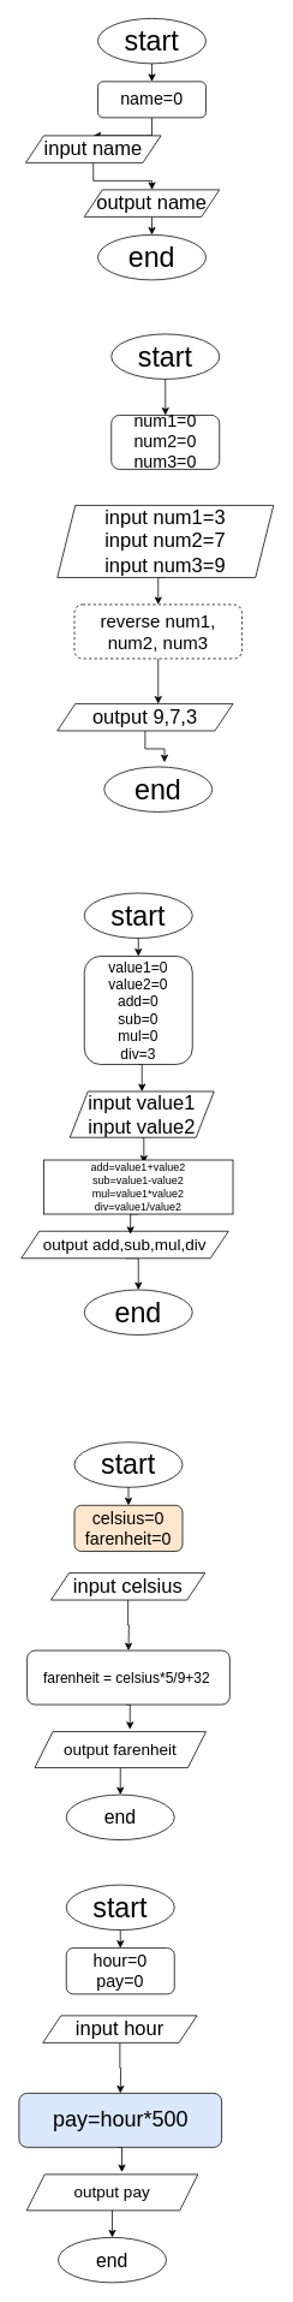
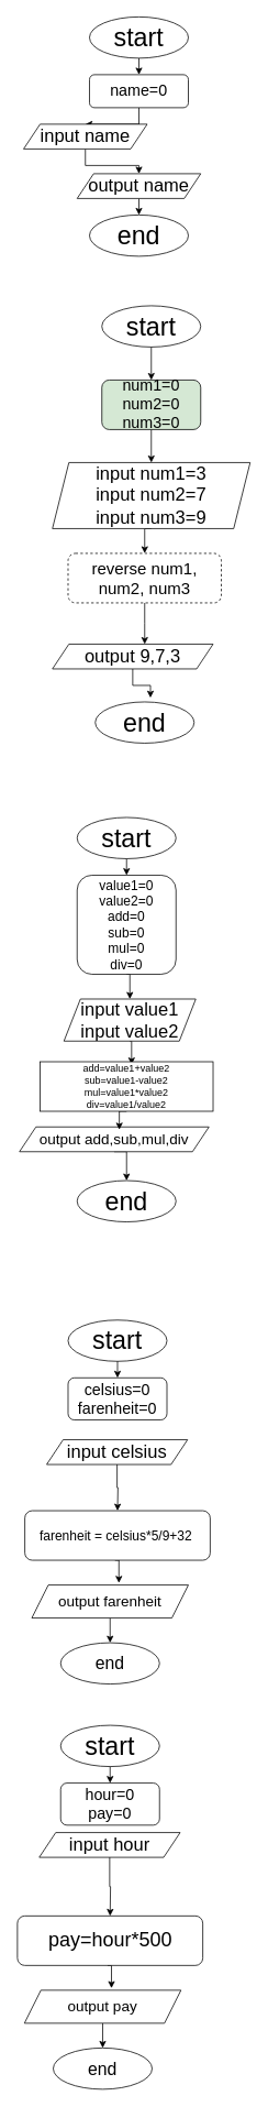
- <mxCell id="12" value="&lt;font style=&quot;font-size: 19px&quot;&gt;num1=0&lt;br&gt;num2=0&lt;br&gt;num3=0&lt;br&gt;&lt;/font&gt;" style="rounded=1;whiteSpace=wrap;html=1;fontSize=12;glass=0;strokeWidth=1;shadow=0;" vertex="1" parent="1"><mxGeometry x="123" y="460" width="120" height="60" as="geometry" /></mxCell>
+ <mxCell id="12" value="&lt;font style=&quot;font-size: 19px&quot;&gt;num1=0&lt;br&gt;num2=0&lt;br&gt;num3=0&lt;br&gt;&lt;/font&gt;" style="rounded=1;whiteSpace=wrap;html=1;fontSize=12;glass=0;strokeWidth=1;shadow=0;fillColor=#d5e8d4;" vertex="1" parent="1"><mxGeometry x="123" y="460" width="120" height="60" as="geometry" /></mxCell>
+ <mxCell id="11" style="edgeStyle=orthogonalEdgeStyle;rounded=0;orthogonalLoop=1;jettySize=auto;html=1;exitX=0.5;exitY=1;exitDx=0;exitDy=0;entryX=0.5;entryY=0;entryDx=0;entryDy=0;" edge="1" parent="1" source="12" target="15"><mxGeometry relative="1" as="geometry" /></mxCell>
- <mxCell id="23" value="&lt;font style=&quot;font-size: 16px&quot;&gt;value1=0&lt;br&gt;value2=0&lt;br&gt;add=0&lt;br&gt;sub=0&lt;br&gt;mul=0&lt;br&gt;div=3&lt;br&gt;&lt;/font&gt;" style="rounded=1;whiteSpace=wrap;html=1;fontSize=12;glass=0;strokeWidth=1;shadow=0;" vertex="1" parent="1"><mxGeometry x="93" y="1060" width="120" height="120" as="geometry" /></mxCell>
+ <mxCell id="23" value="&lt;font style=&quot;font-size: 16px&quot;&gt;value1=0&lt;br&gt;value2=0&lt;br&gt;add=0&lt;br&gt;sub=0&lt;br&gt;mul=0&lt;br&gt;div=0&lt;br&gt;&lt;/font&gt;" style="rounded=1;whiteSpace=wrap;html=1;fontSize=12;glass=0;strokeWidth=1;shadow=0;" vertex="1" parent="1"><mxGeometry x="93" y="1060" width="120" height="120" as="geometry" /></mxCell>
- <mxCell id="33" value="&lt;font style=&quot;font-size: 19px&quot;&gt;celsius=0&lt;br&gt;farenheit=0&lt;br&gt;&lt;/font&gt;" style="rounded=1;whiteSpace=wrap;html=1;fontSize=12;glass=0;strokeWidth=1;shadow=0;fillColor=#ffe6cc;" vertex="1" parent="1"><mxGeometry x="82" y="1669" width="120" height="51" as="geometry" /></mxCell>
+ <mxCell id="33" value="&lt;font style=&quot;font-size: 19px&quot;&gt;celsius=0&lt;br&gt;farenheit=0&lt;br&gt;&lt;/font&gt;" style="rounded=1;whiteSpace=wrap;html=1;fontSize=12;glass=0;strokeWidth=1;shadow=0;" vertex="1" parent="1"><mxGeometry x="82" y="1669" width="120" height="51" as="geometry" /></mxCell>
- <mxCell id="46" value="&lt;font style=&quot;font-size: 22px&quot;&gt;input hour&lt;/font&gt;" style="shape=parallelogram;perimeter=parallelogramPerimeter;whiteSpace=wrap;html=1;fixedSize=1;" vertex="1" parent="1"><mxGeometry x="47" y="2235" width="171" height="30" as="geometry" /></mxCell>
+ <mxCell id="46" value="&lt;font style=&quot;font-size: 22px&quot;&gt;input hour&lt;/font&gt;" style="shape=parallelogram;perimeter=parallelogramPerimeter;whiteSpace=wrap;html=1;fixedSize=1;" vertex="1" parent="1"><mxGeometry x="47" y="2220" width="171" height="30" as="geometry" /></mxCell>
- <mxCell id="49" value="&lt;font style=&quot;font-size: 24px&quot;&gt;pay=hour*500&lt;/font&gt;" style="rounded=1;whiteSpace=wrap;html=1;fillColor=#dae8fc;" vertex="1" parent="1"><mxGeometry x="20.5" y="2321" width="225" height="60" as="geometry" /></mxCell>
+ <mxCell id="49" value="&lt;font style=&quot;font-size: 24px&quot;&gt;pay=hour*500&lt;/font&gt;" style="rounded=1;whiteSpace=wrap;html=1;" vertex="1" parent="1"><mxGeometry x="20.5" y="2321" width="225" height="60" as="geometry" /></mxCell>
